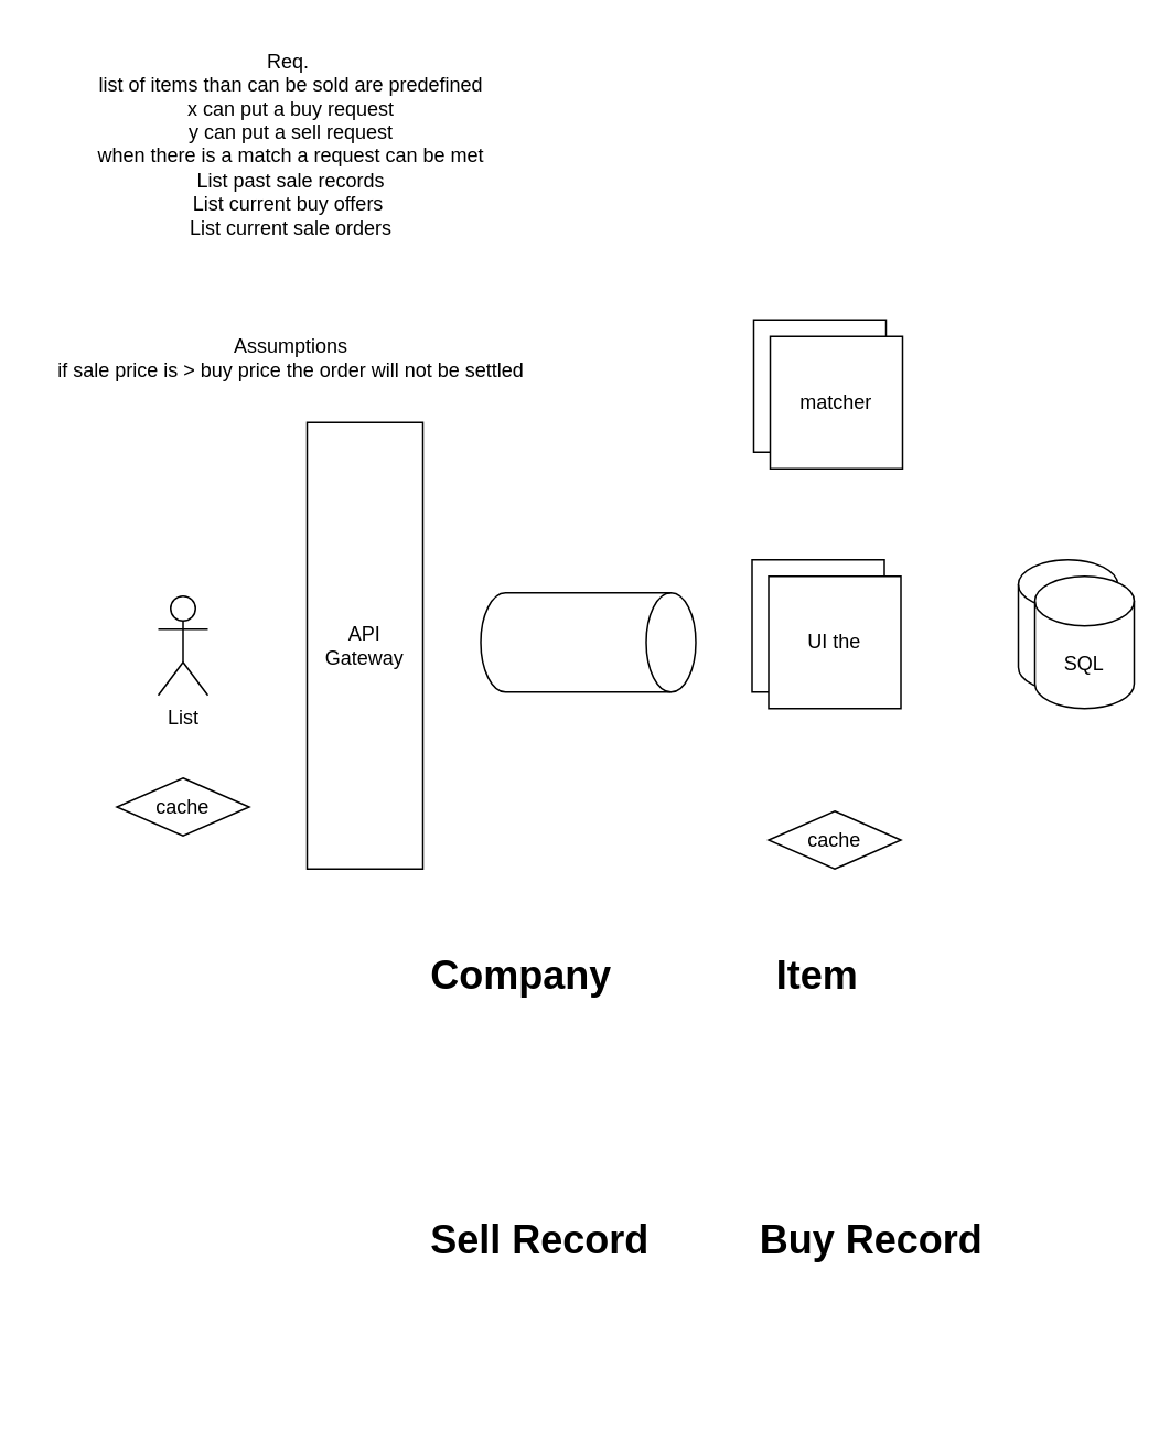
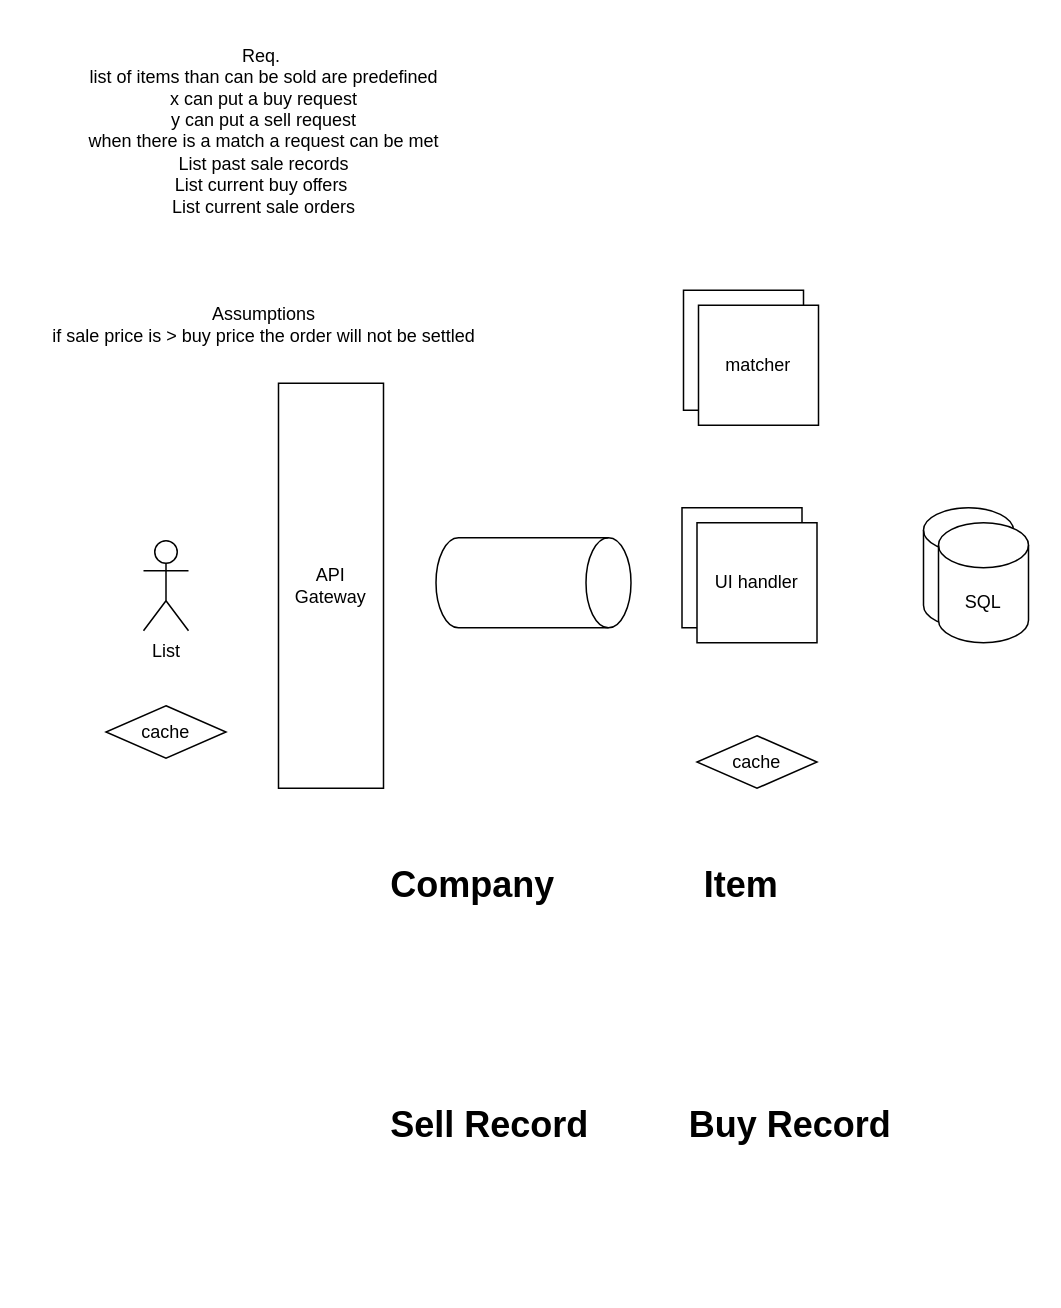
- <mxCell id="6" value="UI the" style="whiteSpace=wrap;html=1;aspect=fixed;" vertex="1" parent="1"><mxGeometry x="464" y="348" width="80" height="80" as="geometry" /></mxCell>
+ <mxCell id="6" value="UI handler" style="whiteSpace=wrap;html=1;aspect=fixed;" vertex="1" parent="1"><mxGeometry x="464" y="348" width="80" height="80" as="geometry" /></mxCell>
